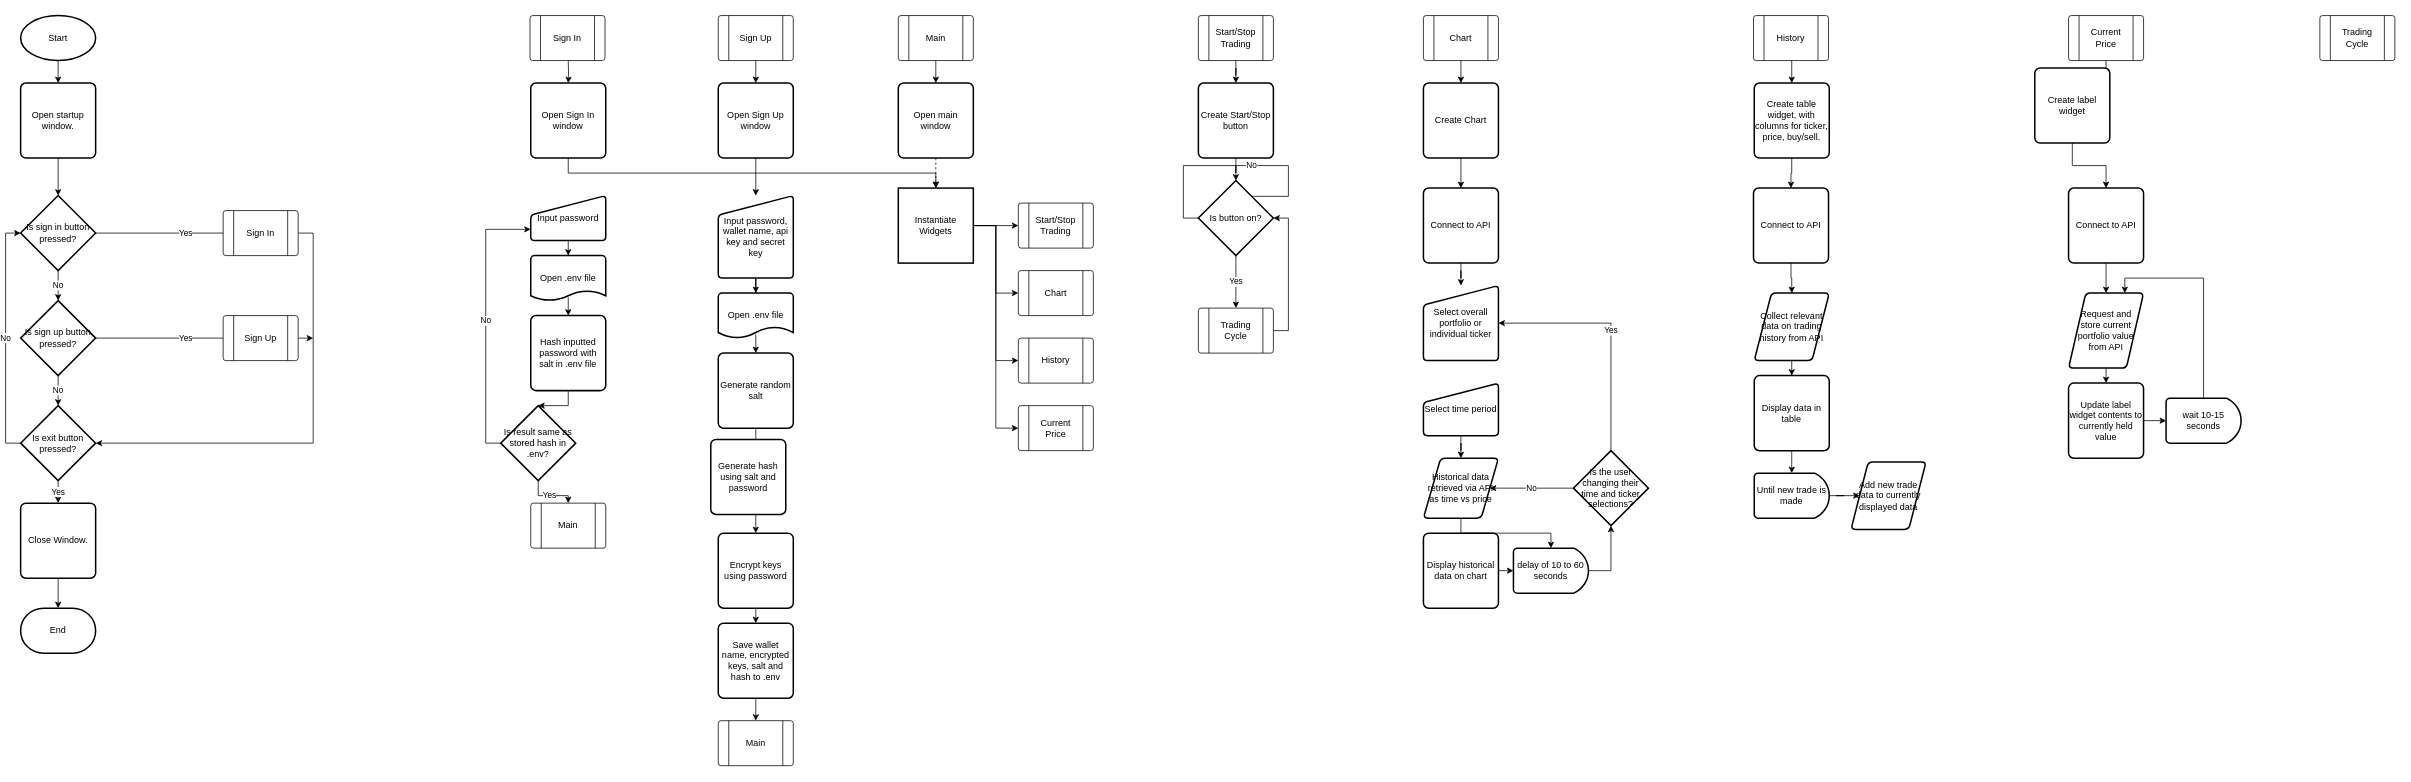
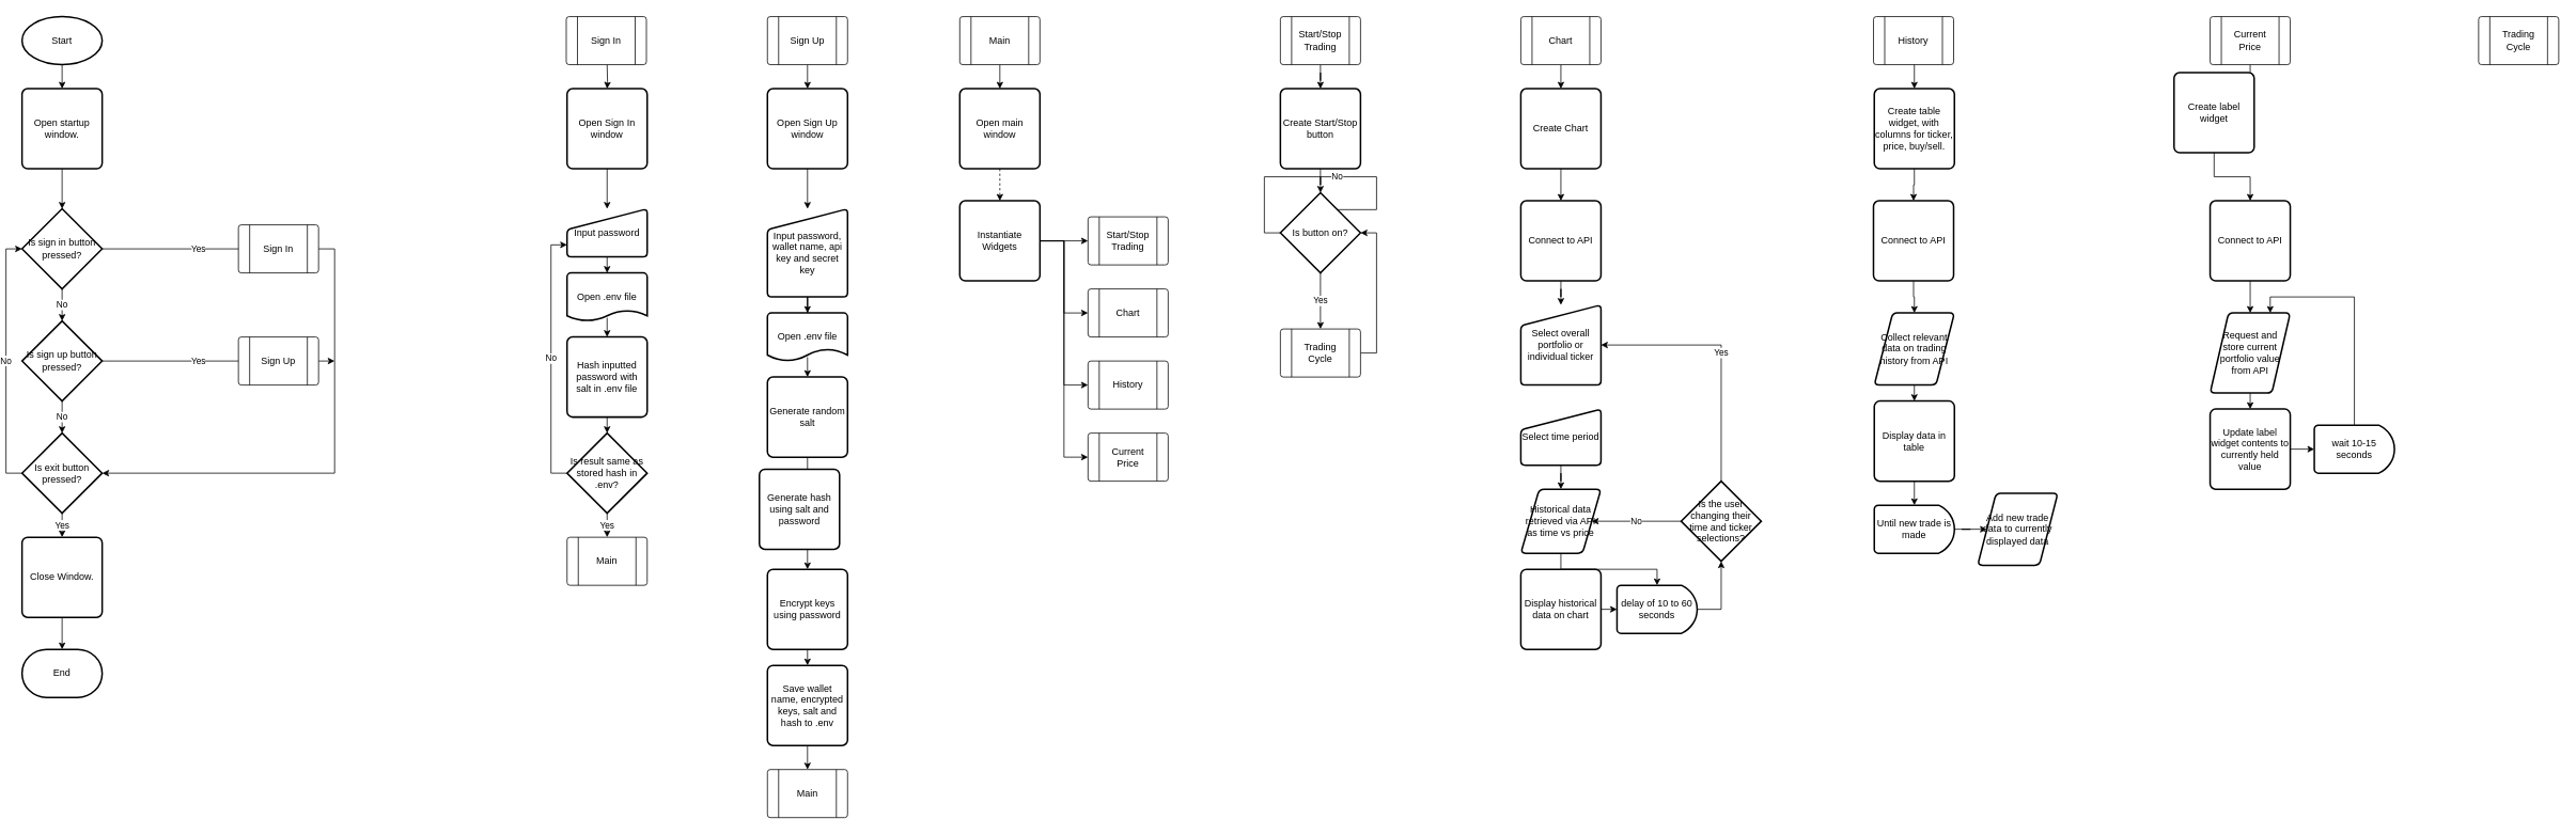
- <mxCell id="19" style="edgeStyle=orthogonalEdgeStyle;rounded=0;orthogonalLoop=1;jettySize=auto;html=1;exitX=0.5;exitY=1;exitDx=0;exitDy=0;" parent="1" source="20" target="61" edge="1"><mxGeometry relative="1" as="geometry" /></mxCell>
+ <mxCell id="19" style="edgeStyle=orthogonalEdgeStyle;rounded=0;orthogonalLoop=1;jettySize=auto;html=1;exitX=0.5;exitY=1;exitDx=0;exitDy=0;" parent="1" source="20" target="29" edge="1"><mxGeometry relative="1" as="geometry" /></mxCell>
- <mxCell id="61" value="Instantiate Widgets" style="whiteSpace=wrap;html=1;absoluteArcSize=1;arcSize=14;strokeWidth=2;rounded=0;" parent="1" vertex="1"><mxGeometry x="1190" y="250" width="100" height="100" as="geometry" /></mxCell>
+ <mxCell id="61" value="Instantiate Widgets" style="rounded=1;whiteSpace=wrap;html=1;absoluteArcSize=1;arcSize=14;strokeWidth=2;" parent="1" vertex="1"><mxGeometry x="1190" y="250" width="100" height="100" as="geometry" /></mxCell>
- <mxCell id="32" value="Is result same as stored hash in .env?" style="strokeWidth=2;html=1;shape=mxgraph.flowchart.decision;whiteSpace=wrap;" parent="1" vertex="1"><mxGeometry x="660" y="540" width="100" height="100" as="geometry" /></mxCell>
+ <mxCell id="32" value="Is result same as stored hash in .env?" style="strokeWidth=2;html=1;shape=mxgraph.flowchart.decision;whiteSpace=wrap;" parent="1" vertex="1"><mxGeometry x="700" y="540" width="100" height="100" as="geometry" /></mxCell>
